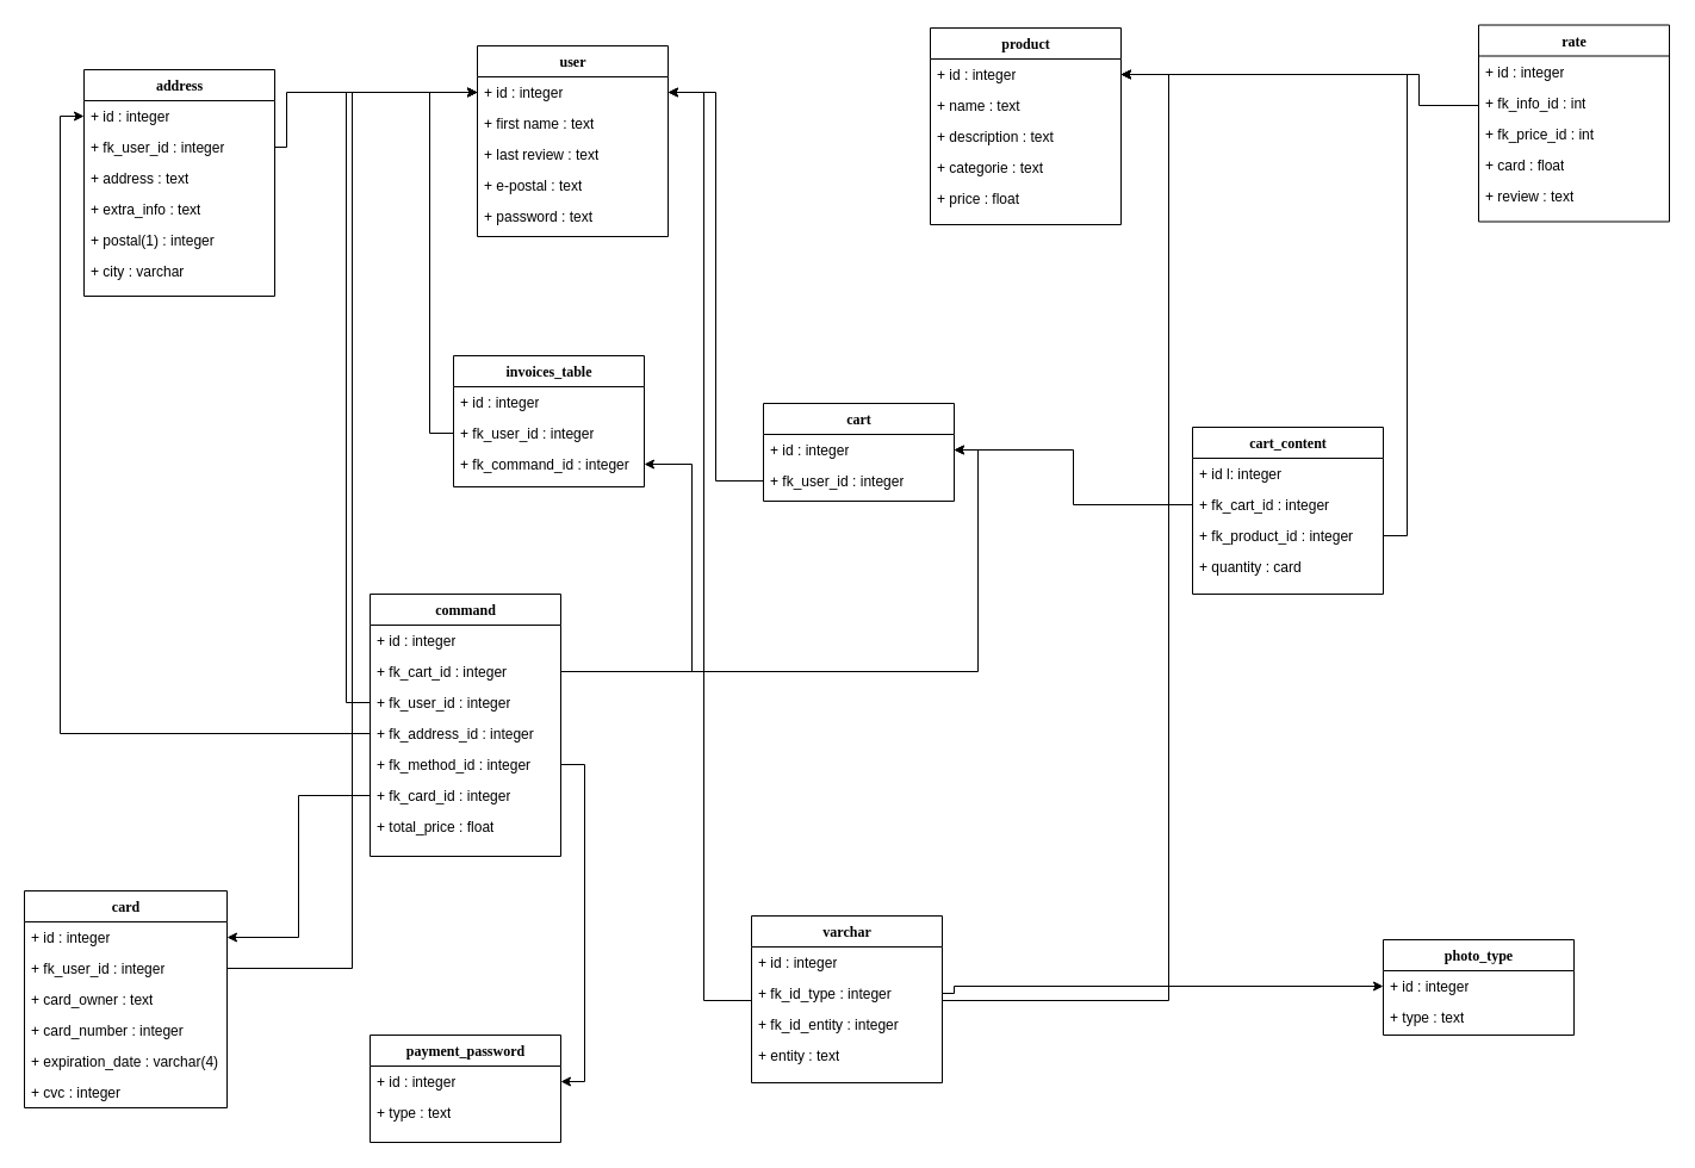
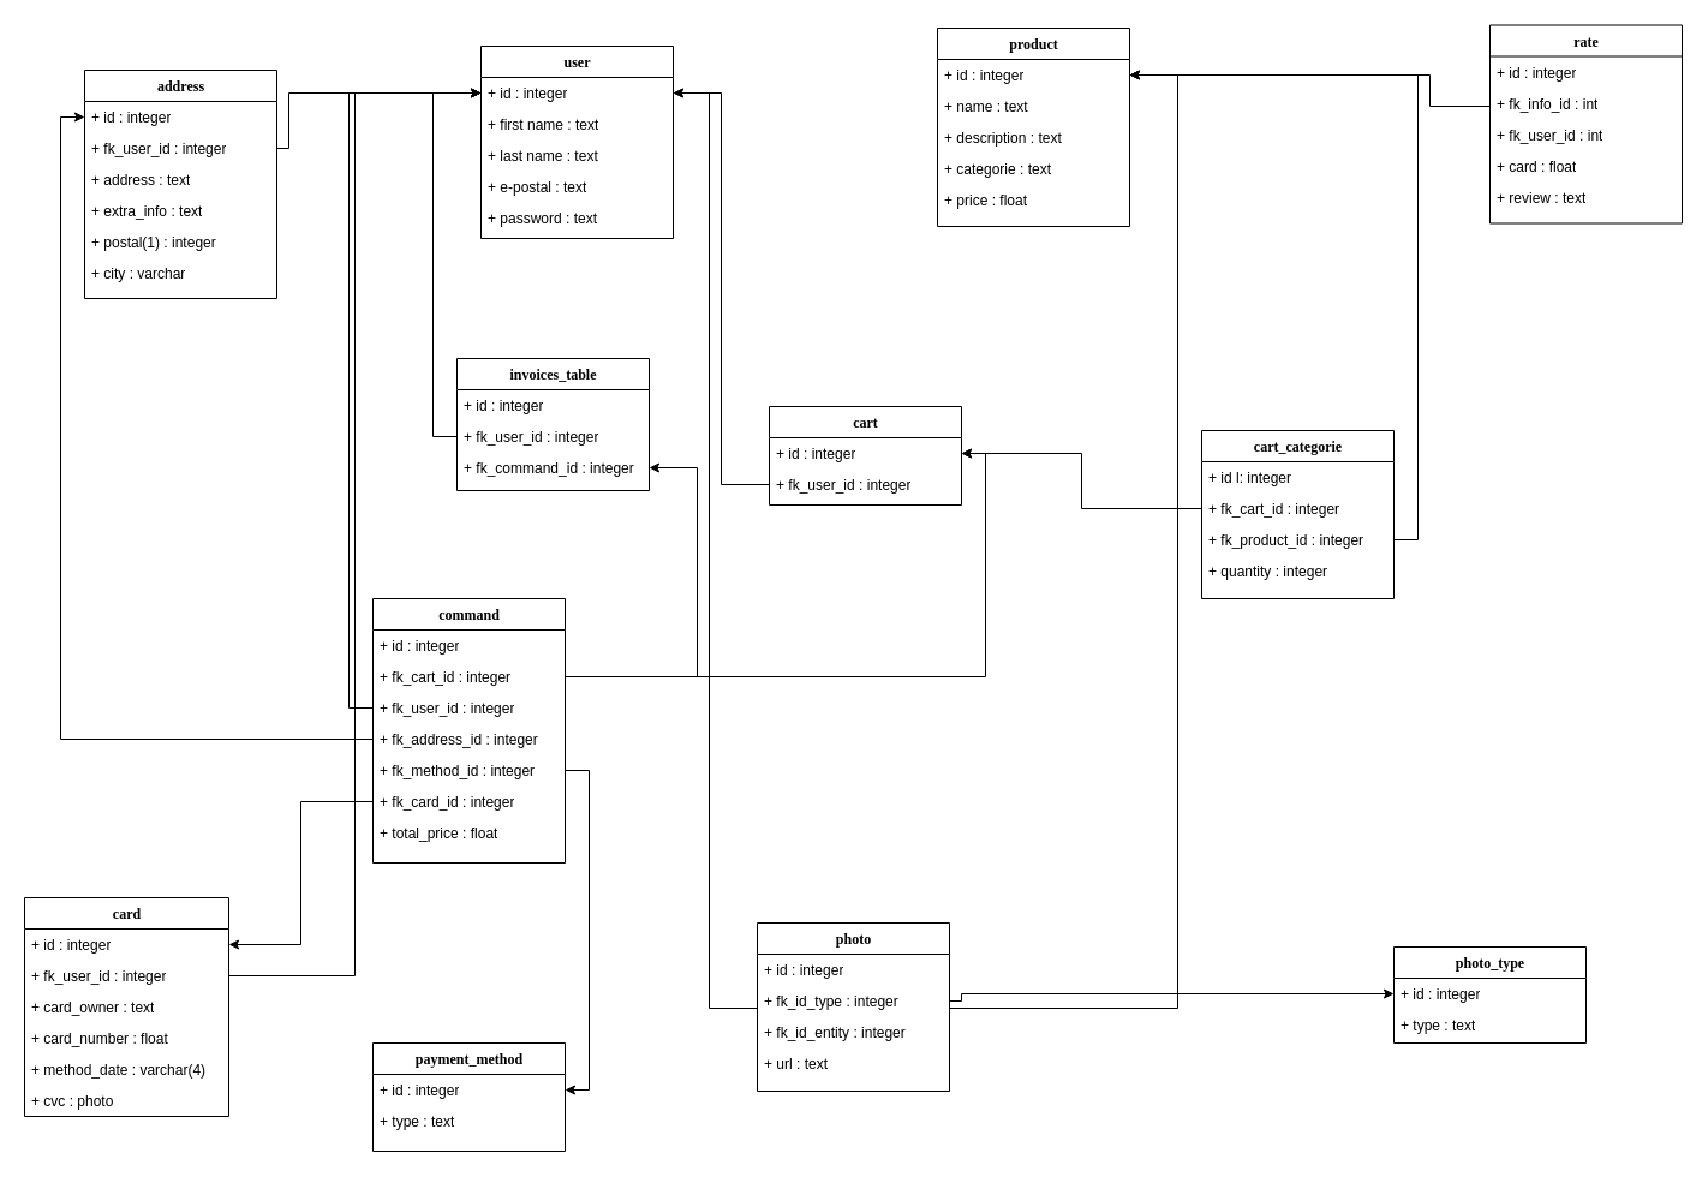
- <mxCell id="63" value="+ fk_price_id : int" style="text;html=1;strokeColor=none;fillColor=none;align=left;verticalAlign=top;spacingLeft=4;spacingRight=4;whiteSpace=wrap;overflow=hidden;rotatable=0;points=[[0,0.5],[1,0.5]];portConstraint=eastwest;" parent="60" vertex="1"><mxGeometry y="78" width="160" height="26" as="geometry" /></mxCell>
+ <mxCell id="63" value="+ fk_user_id : int" style="text;html=1;strokeColor=none;fillColor=none;align=left;verticalAlign=top;spacingLeft=4;spacingRight=4;whiteSpace=wrap;overflow=hidden;rotatable=0;points=[[0,0.5],[1,0.5]];portConstraint=eastwest;" parent="60" vertex="1"><mxGeometry y="78" width="160" height="26" as="geometry" /></mxCell>
- <mxCell id="5" value="+ last review : text&lt;div&gt;&lt;br&gt;&lt;/div&gt;" style="text;html=1;strokeColor=none;fillColor=none;align=left;verticalAlign=top;spacingLeft=4;spacingRight=4;whiteSpace=wrap;overflow=hidden;rotatable=0;points=[[0,0.5],[1,0.5]];portConstraint=eastwest;" parent="2" vertex="1"><mxGeometry y="78" width="160" height="26" as="geometry" /></mxCell>
+ <mxCell id="5" value="+ last name : text&lt;div&gt;&lt;br&gt;&lt;/div&gt;" style="text;html=1;strokeColor=none;fillColor=none;align=left;verticalAlign=top;spacingLeft=4;spacingRight=4;whiteSpace=wrap;overflow=hidden;rotatable=0;points=[[0,0.5],[1,0.5]];portConstraint=eastwest;" parent="2" vertex="1"><mxGeometry y="78" width="160" height="26" as="geometry" /></mxCell>
- <mxCell id="36" value="cart_content" style="swimlane;html=1;fontStyle=1;align=center;verticalAlign=top;childLayout=stackLayout;horizontal=1;startSize=26;horizontalStack=0;resizeParent=1;resizeLast=0;collapsible=1;marginBottom=0;swimlaneFillColor=#ffffff;rounded=0;shadow=0;comic=0;labelBackgroundColor=none;strokeWidth=1;fillColor=none;fontFamily=Verdana;fontSize=12" parent="1" vertex="1"><mxGeometry x="1000" y="358" width="160" height="140" as="geometry" /></mxCell>
+ <mxCell id="36" value="cart_categorie" style="swimlane;html=1;fontStyle=1;align=center;verticalAlign=top;childLayout=stackLayout;horizontal=1;startSize=26;horizontalStack=0;resizeParent=1;resizeLast=0;collapsible=1;marginBottom=0;swimlaneFillColor=#ffffff;rounded=0;shadow=0;comic=0;labelBackgroundColor=none;strokeWidth=1;fillColor=none;fontFamily=Verdana;fontSize=12" parent="1" vertex="1"><mxGeometry x="1000" y="358" width="160" height="140" as="geometry" /></mxCell>
- <mxCell id="40" value="+ quantity : card" style="text;html=1;strokeColor=none;fillColor=none;align=left;verticalAlign=top;spacingLeft=4;spacingRight=4;whiteSpace=wrap;overflow=hidden;rotatable=0;points=[[0,0.5],[1,0.5]];portConstraint=eastwest;" parent="36" vertex="1"><mxGeometry y="104" width="160" height="26" as="geometry" /></mxCell>
+ <mxCell id="40" value="+ quantity : integer" style="text;html=1;strokeColor=none;fillColor=none;align=left;verticalAlign=top;spacingLeft=4;spacingRight=4;whiteSpace=wrap;overflow=hidden;rotatable=0;points=[[0,0.5],[1,0.5]];portConstraint=eastwest;" parent="36" vertex="1"><mxGeometry y="104" width="160" height="26" as="geometry" /></mxCell>
- <mxCell id="49" value="varchar" style="swimlane;html=1;fontStyle=1;align=center;verticalAlign=top;childLayout=stackLayout;horizontal=1;startSize=26;horizontalStack=0;resizeParent=1;resizeLast=0;collapsible=1;marginBottom=0;swimlaneFillColor=#ffffff;rounded=0;shadow=0;comic=0;labelBackgroundColor=none;strokeWidth=1;fillColor=none;fontFamily=Verdana;fontSize=12" parent="1" vertex="1"><mxGeometry x="630" y="768" width="160" height="140" as="geometry" /></mxCell>
+ <mxCell id="49" value="photo" style="swimlane;html=1;fontStyle=1;align=center;verticalAlign=top;childLayout=stackLayout;horizontal=1;startSize=26;horizontalStack=0;resizeParent=1;resizeLast=0;collapsible=1;marginBottom=0;swimlaneFillColor=#ffffff;rounded=0;shadow=0;comic=0;labelBackgroundColor=none;strokeWidth=1;fillColor=none;fontFamily=Verdana;fontSize=12" parent="1" vertex="1"><mxGeometry x="630" y="768" width="160" height="140" as="geometry" /></mxCell>
- <mxCell id="74" value="+ card_number : integer" style="text;html=1;strokeColor=none;fillColor=none;align=left;verticalAlign=top;spacingLeft=4;spacingRight=4;whiteSpace=wrap;overflow=hidden;rotatable=0;points=[[0,0.5],[1,0.5]];portConstraint=eastwest;" parent="70" vertex="1"><mxGeometry y="104" width="170" height="26" as="geometry" /></mxCell>
+ <mxCell id="74" value="+ card_number : float" style="text;html=1;strokeColor=none;fillColor=none;align=left;verticalAlign=top;spacingLeft=4;spacingRight=4;whiteSpace=wrap;overflow=hidden;rotatable=0;points=[[0,0.5],[1,0.5]];portConstraint=eastwest;" parent="70" vertex="1"><mxGeometry y="104" width="170" height="26" as="geometry" /></mxCell>
- <mxCell id="67" value="payment_password" style="swimlane;html=1;fontStyle=1;align=center;verticalAlign=top;childLayout=stackLayout;horizontal=1;startSize=26;horizontalStack=0;resizeParent=1;resizeLast=0;collapsible=1;marginBottom=0;swimlaneFillColor=#ffffff;rounded=0;shadow=0;comic=0;labelBackgroundColor=none;strokeWidth=1;fillColor=none;fontFamily=Verdana;fontSize=12" parent="1" vertex="1"><mxGeometry x="310" y="868" width="160" height="90" as="geometry" /></mxCell>
+ <mxCell id="67" value="payment_method" style="swimlane;html=1;fontStyle=1;align=center;verticalAlign=top;childLayout=stackLayout;horizontal=1;startSize=26;horizontalStack=0;resizeParent=1;resizeLast=0;collapsible=1;marginBottom=0;swimlaneFillColor=#ffffff;rounded=0;shadow=0;comic=0;labelBackgroundColor=none;strokeWidth=1;fillColor=none;fontFamily=Verdana;fontSize=12" parent="1" vertex="1"><mxGeometry x="310" y="868" width="160" height="90" as="geometry" /></mxCell>
- <mxCell id="53" value="+ entity : text" style="text;html=1;strokeColor=none;fillColor=none;align=left;verticalAlign=top;spacingLeft=4;spacingRight=4;whiteSpace=wrap;overflow=hidden;rotatable=0;points=[[0,0.5],[1,0.5]];portConstraint=eastwest;" parent="49" vertex="1"><mxGeometry y="104" width="160" height="26" as="geometry" /></mxCell>
+ <mxCell id="53" value="+ url : text" style="text;html=1;strokeColor=none;fillColor=none;align=left;verticalAlign=top;spacingLeft=4;spacingRight=4;whiteSpace=wrap;overflow=hidden;rotatable=0;points=[[0,0.5],[1,0.5]];portConstraint=eastwest;" parent="49" vertex="1"><mxGeometry y="104" width="160" height="26" as="geometry" /></mxCell>
- <mxCell id="75" value="+ expiration_date : varchar(4)" style="text;html=1;strokeColor=none;fillColor=none;align=left;verticalAlign=top;spacingLeft=4;spacingRight=4;whiteSpace=wrap;overflow=hidden;rotatable=0;points=[[0,0.5],[1,0.5]];portConstraint=eastwest;" parent="70" vertex="1"><mxGeometry y="130" width="170" height="26" as="geometry" /></mxCell>
+ <mxCell id="75" value="+ method_date : varchar(4)" style="text;html=1;strokeColor=none;fillColor=none;align=left;verticalAlign=top;spacingLeft=4;spacingRight=4;whiteSpace=wrap;overflow=hidden;rotatable=0;points=[[0,0.5],[1,0.5]];portConstraint=eastwest;" parent="70" vertex="1"><mxGeometry y="130" width="170" height="26" as="geometry" /></mxCell>
- <mxCell id="76" value="+ cvc : integer" style="text;html=1;strokeColor=none;fillColor=none;align=left;verticalAlign=top;spacingLeft=4;spacingRight=4;whiteSpace=wrap;overflow=hidden;rotatable=0;points=[[0,0.5],[1,0.5]];portConstraint=eastwest;" parent="70" vertex="1"><mxGeometry y="156" width="170" height="26" as="geometry" /></mxCell>
+ <mxCell id="76" value="+ cvc : photo" style="text;html=1;strokeColor=none;fillColor=none;align=left;verticalAlign=top;spacingLeft=4;spacingRight=4;whiteSpace=wrap;overflow=hidden;rotatable=0;points=[[0,0.5],[1,0.5]];portConstraint=eastwest;" parent="70" vertex="1"><mxGeometry y="156" width="170" height="26" as="geometry" /></mxCell>
